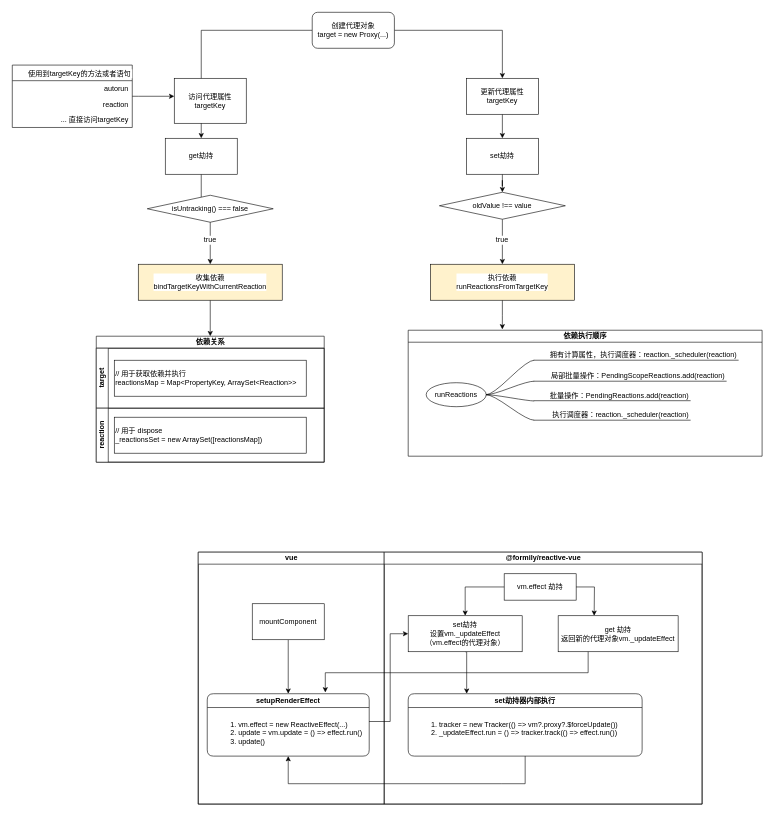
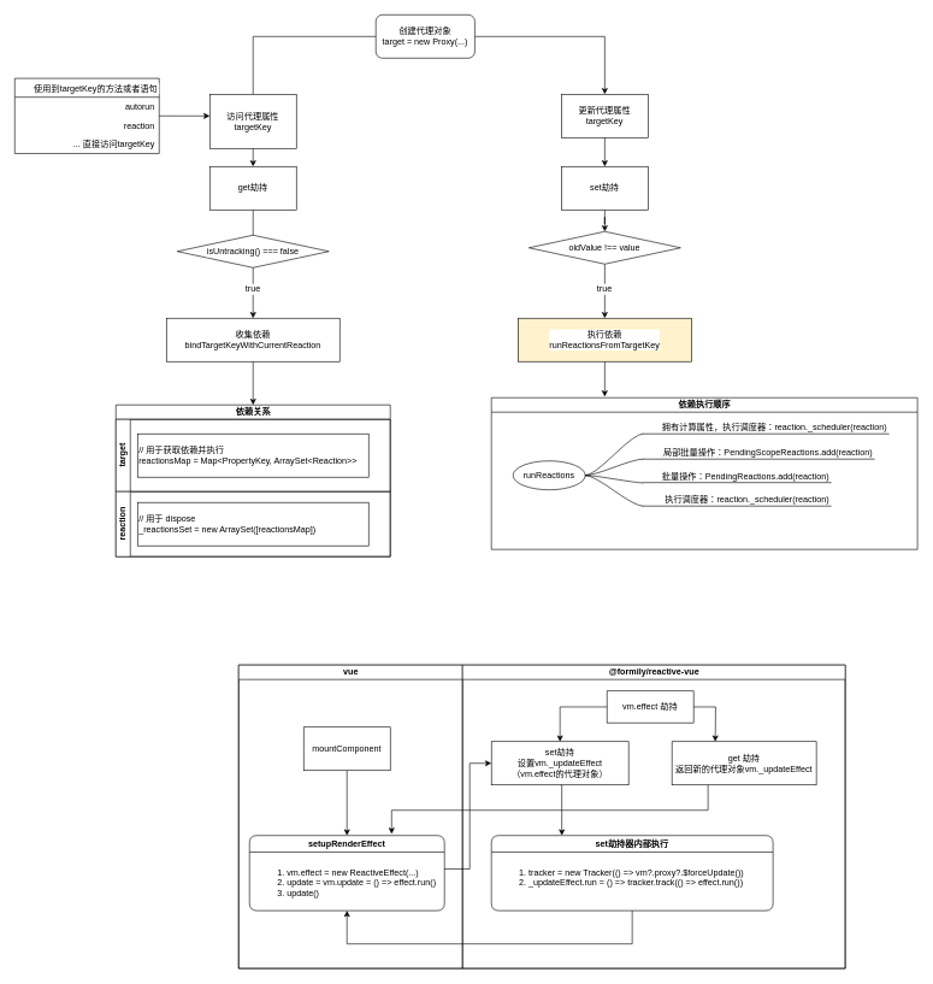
- <mxCell id="6" value="get劫持" style="rounded=0;whiteSpace=wrap;html=1;flipH=0;flipV=1;labelBackgroundColor=#ffffff;fontColor=#000000;" parent="1" vertex="1"><mxGeometry x="275" y="230" width="120" height="60" as="geometry" /></mxCell>
+ <mxCell id="6" value="get劫持" style="rounded=0;whiteSpace=wrap;html=1;flipH=0;flipV=1;labelBackgroundColor=#ffffff;fontColor=#000000;" parent="1" vertex="1"><mxGeometry x="290" y="230" width="120" height="60" as="geometry" /></mxCell>
- <mxCell id="8" value="收集依赖&lt;br&gt;&lt;span style=&quot;text-align: left; white-space: nowrap;&quot;&gt;bindTargetKeyWithCurrentReaction&lt;/span&gt;" style="rounded=0;whiteSpace=wrap;html=1;flipH=0;flipV=1;labelBackgroundColor=#ffffff;fontColor=#000000;fillColor=#fff2cc;" parent="1" vertex="1"><mxGeometry x="230" y="440" width="240" height="60" as="geometry" /></mxCell>
+ <mxCell id="8" value="收集依赖&lt;br&gt;&lt;span style=&quot;text-align: left; white-space: nowrap;&quot;&gt;bindTargetKeyWithCurrentReaction&lt;/span&gt;" style="rounded=0;whiteSpace=wrap;html=1;flipH=0;flipV=1;labelBackgroundColor=#ffffff;fontColor=#000000;" parent="1" vertex="1"><mxGeometry x="230" y="440" width="240" height="60" as="geometry" /></mxCell>
